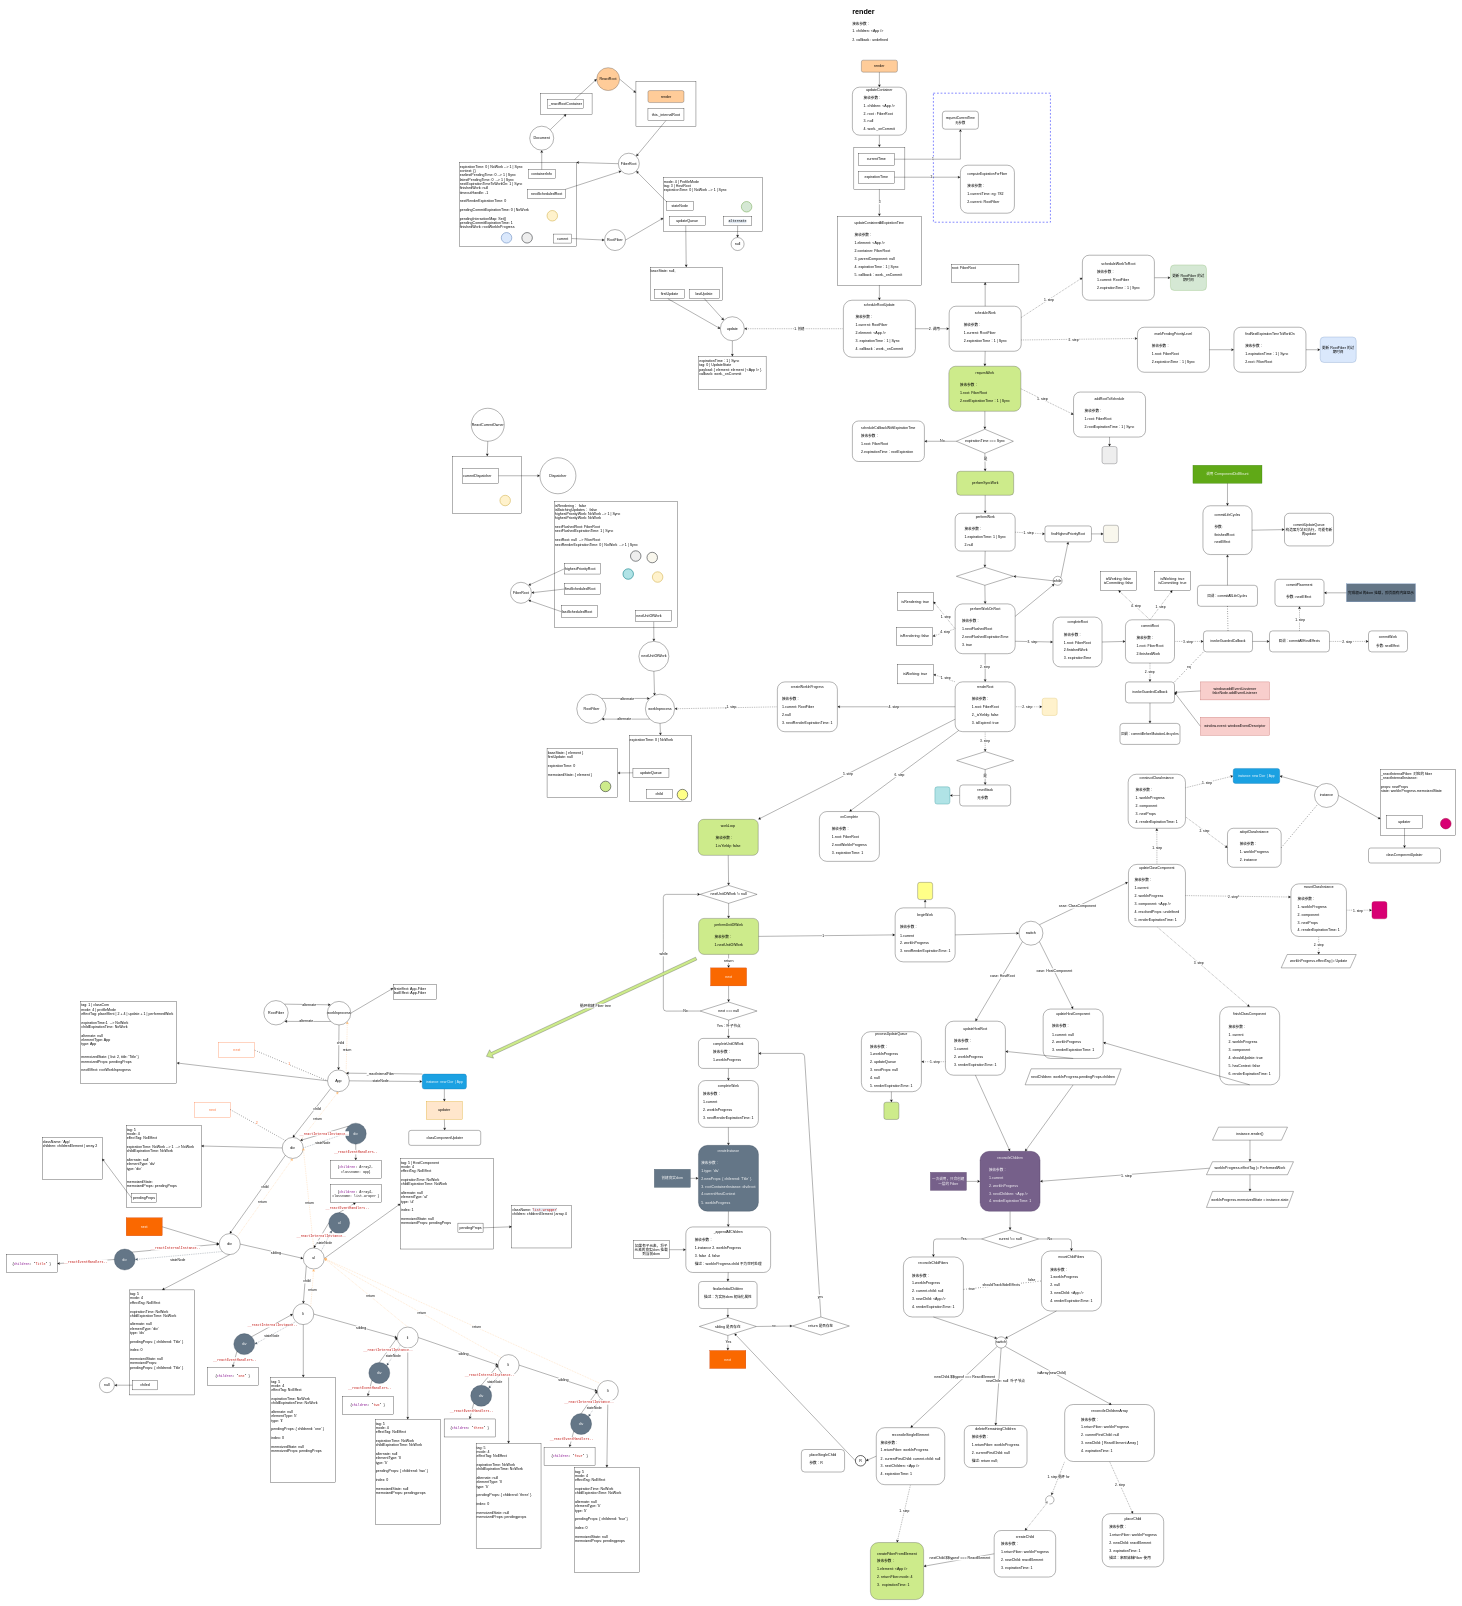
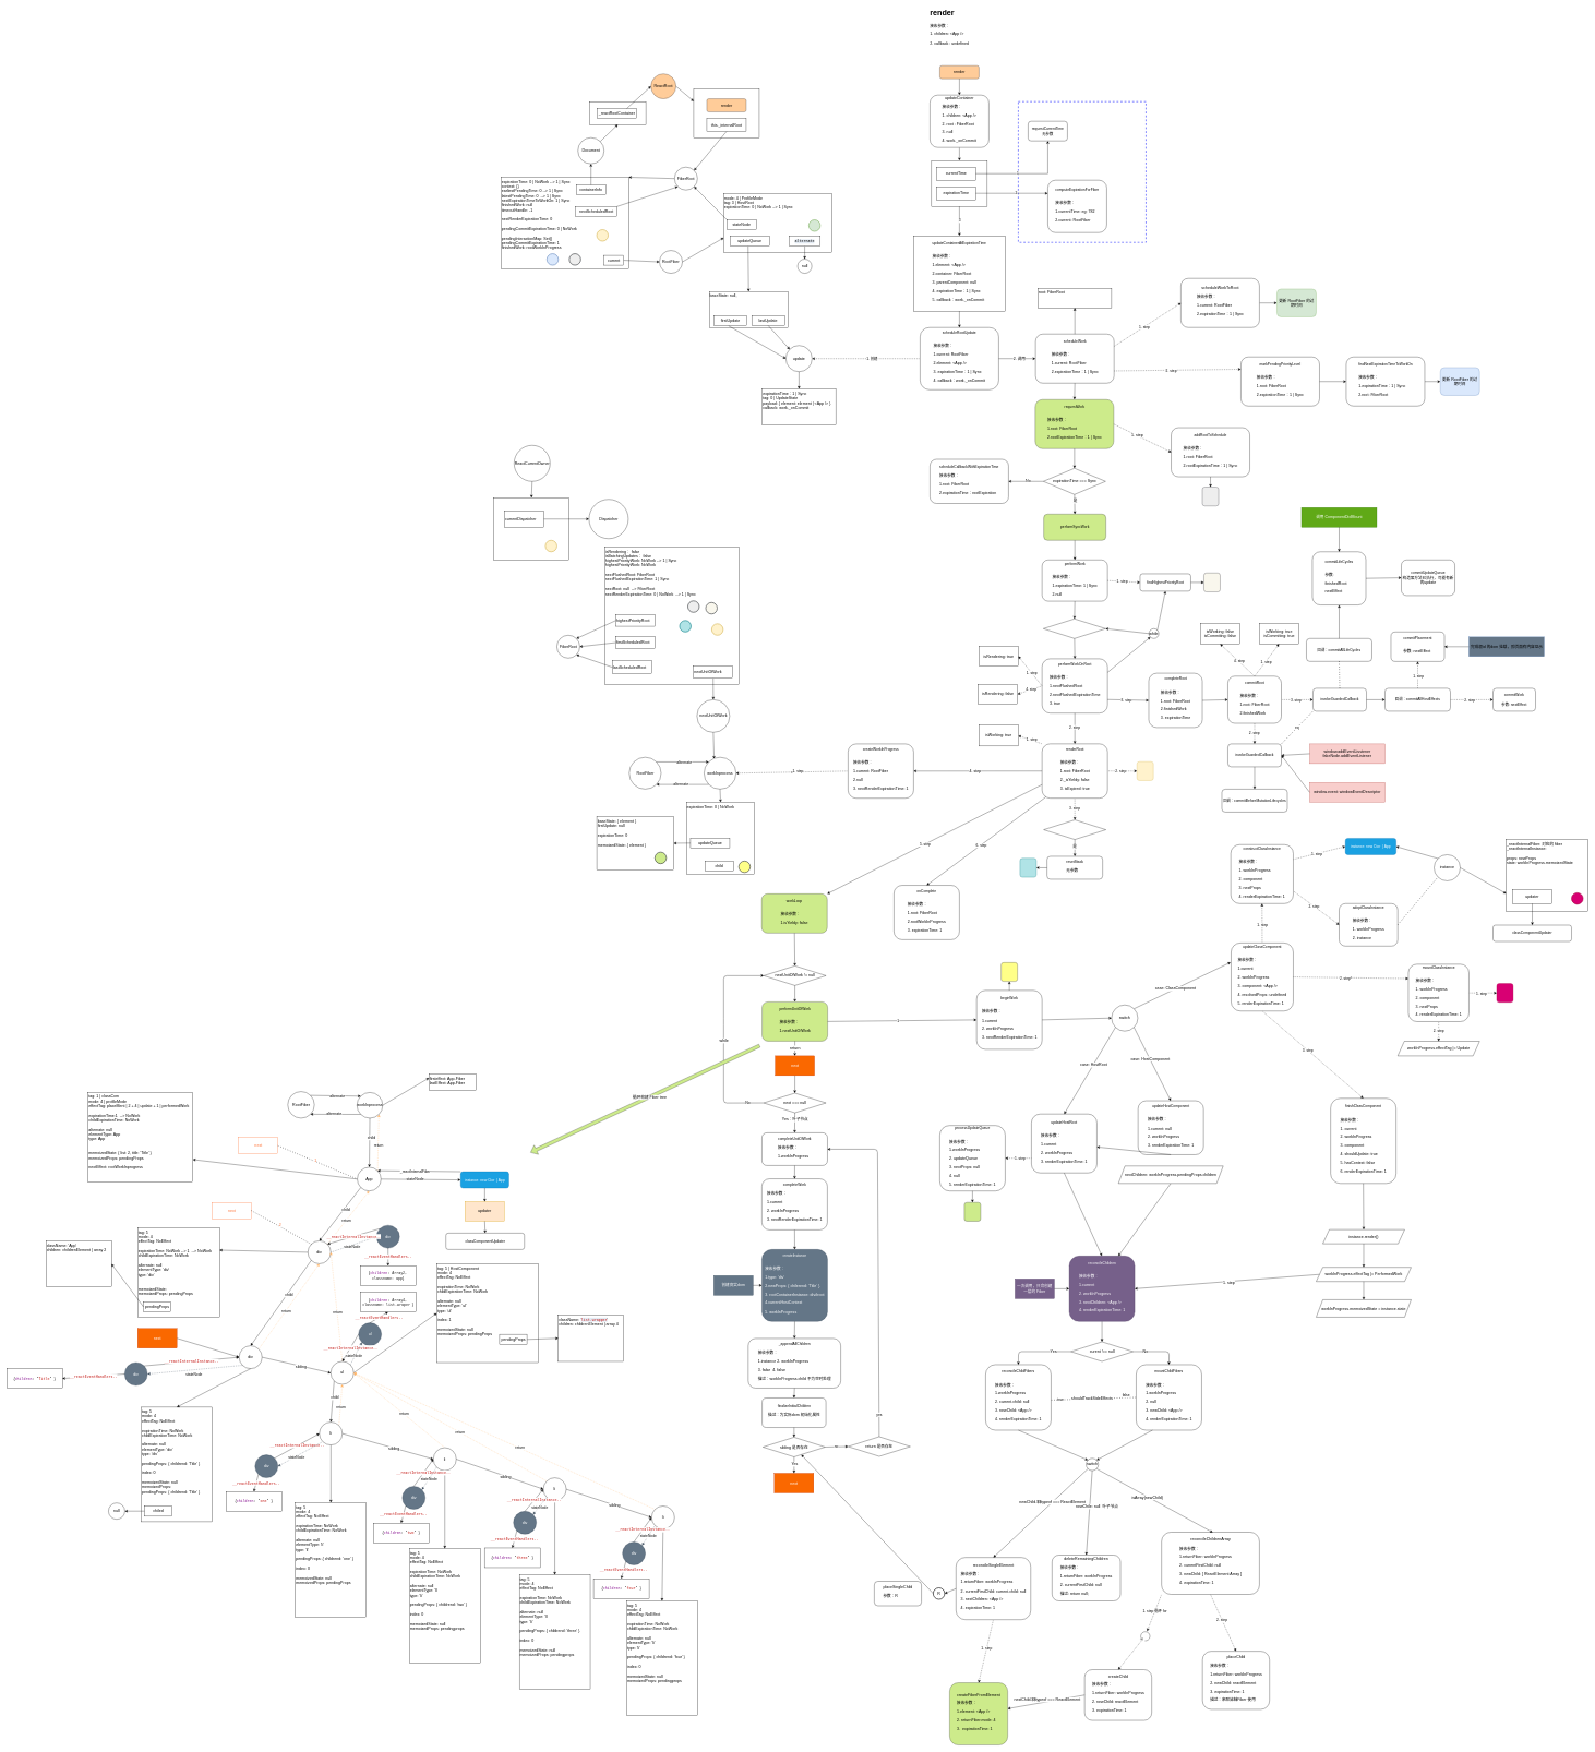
- <mxCell id="269" value="" style="endArrow=classic;html=1;strokeColor=#000000;fontSize=12;fontColor=#000000;exitX=0.5;exitY=1;exitDx=0;exitDy=0;" parent="1" source="263" target="294" edge="1"><mxGeometry width="50" height="50" relative="1" as="geometry"><mxPoint x="3235" y="4423.2" as="sourcePoint" /><mxPoint x="3225" y="4353.2" as="targetPoint" /></mxGeometry></mxCell>
+ <mxCell id="269" value="" style="endArrow=classic;html=1;strokeColor=#000000;fontSize=12;fontColor=#000000;exitX=0.5;exitY=1;exitDx=0;exitDy=0;entryX=0.5;entryY=0;entryDx=0;entryDy=0;" parent="1" source="263" target="266" edge="1"><mxGeometry width="50" height="50" relative="1" as="geometry"><mxPoint x="3235" y="4423.2" as="sourcePoint" /><mxPoint x="3225" y="4353.2" as="targetPoint" /></mxGeometry></mxCell>
- <mxCell id="446" value="如果有子元素，将子元素的真实dom 挂载到当前dom" style="rounded=0;whiteSpace=wrap;html=1;strokeWidth=1;fontSize=12;align=center;" parent="1" vertex="1"><mxGeometry x="2110.25" y="4134.16" width="120" height="60" as="geometry" /></mxCell>
- <mxCell id="447" value="" style="endArrow=classic;html=1;strokeColor=#000000;fontSize=12;fontColor=#000000;exitX=1;exitY=0.5;exitDx=0;exitDy=0;entryX=0;entryY=0.5;entryDx=0;entryDy=0;" parent="1" source="446" target="365" edge="1"><mxGeometry width="50" height="50" relative="1" as="geometry"><mxPoint x="2310" y="3936.25" as="sourcePoint" /><mxPoint x="2337" y="3936.25" as="targetPoint" /><Array as="points" /></mxGeometry></mxCell>
- <mxCell id="202" value="&lt;span style=&quot;font-size: 11px&quot;&gt;reconcileChildFibers&lt;/span&gt;&lt;br&gt;&lt;br&gt;&lt;p style=&quot;text-align: left&quot;&gt;接收参数：&lt;/p&gt;&lt;p style=&quot;text-align: left&quot;&gt;1.workInProgress&lt;/p&gt;&lt;p style=&quot;text-align: left&quot;&gt;2.&amp;nbsp;current.child: null&lt;/p&gt;&lt;p style=&quot;text-align: left&quot;&gt;3.&amp;nbsp;newChild: &amp;lt;App /&amp;gt;&lt;/p&gt;&lt;p style=&quot;text-align: left&quot;&gt;4.&amp;nbsp;renderExpirationTime: 1&lt;/p&gt;" style="rounded=1;whiteSpace=wrap;html=1;" parent="1" vertex="1"><mxGeometry x="3010" y="4188.4" width="200" height="200" as="geometry" /></mxCell>
+ <mxCell id="202" value="&lt;span style=&quot;font-size: 11px&quot;&gt;reconcileChildFibers&lt;/span&gt;&lt;br&gt;&lt;br&gt;&lt;p style=&quot;text-align: left&quot;&gt;接收参数：&lt;/p&gt;&lt;p style=&quot;text-align: left&quot;&gt;1.workInProgress&lt;/p&gt;&lt;p style=&quot;text-align: left&quot;&gt;2.&amp;nbsp;current.child: null&lt;/p&gt;&lt;p style=&quot;text-align: left&quot;&gt;3.&amp;nbsp;newChild: &amp;lt;App /&amp;gt;&lt;/p&gt;&lt;p style=&quot;text-align: left&quot;&gt;4.&amp;nbsp;renderExpirationTime: 1&lt;/p&gt;" style="rounded=1;whiteSpace=wrap;html=1;" parent="1" vertex="1"><mxGeometry x="3010" y="4168.4" width="200" height="200" as="geometry" /></mxCell>
- <mxCell id="439" value="&lt;span style=&quot;text-align: left&quot;&gt;return 是否存在&lt;/span&gt;" style="rhombus;whiteSpace=wrap;html=1;strokeColor=#000000;strokeWidth=1;fontSize=12;fontColor=#000000;align=center;" parent="1" vertex="1"><mxGeometry x="2640" y="4388.4" width="190" height="60" as="geometry" /></mxCell>
+ <mxCell id="439" value="&lt;span style=&quot;text-align: left&quot;&gt;return 是否存在&lt;/span&gt;" style="rhombus;whiteSpace=wrap;html=1;strokeColor=#000000;strokeWidth=1;fontSize=12;fontColor=#000000;align=center;" parent="1" vertex="1"><mxGeometry x="2590" y="4388.4" width="190" height="60" as="geometry" /></mxCell>
